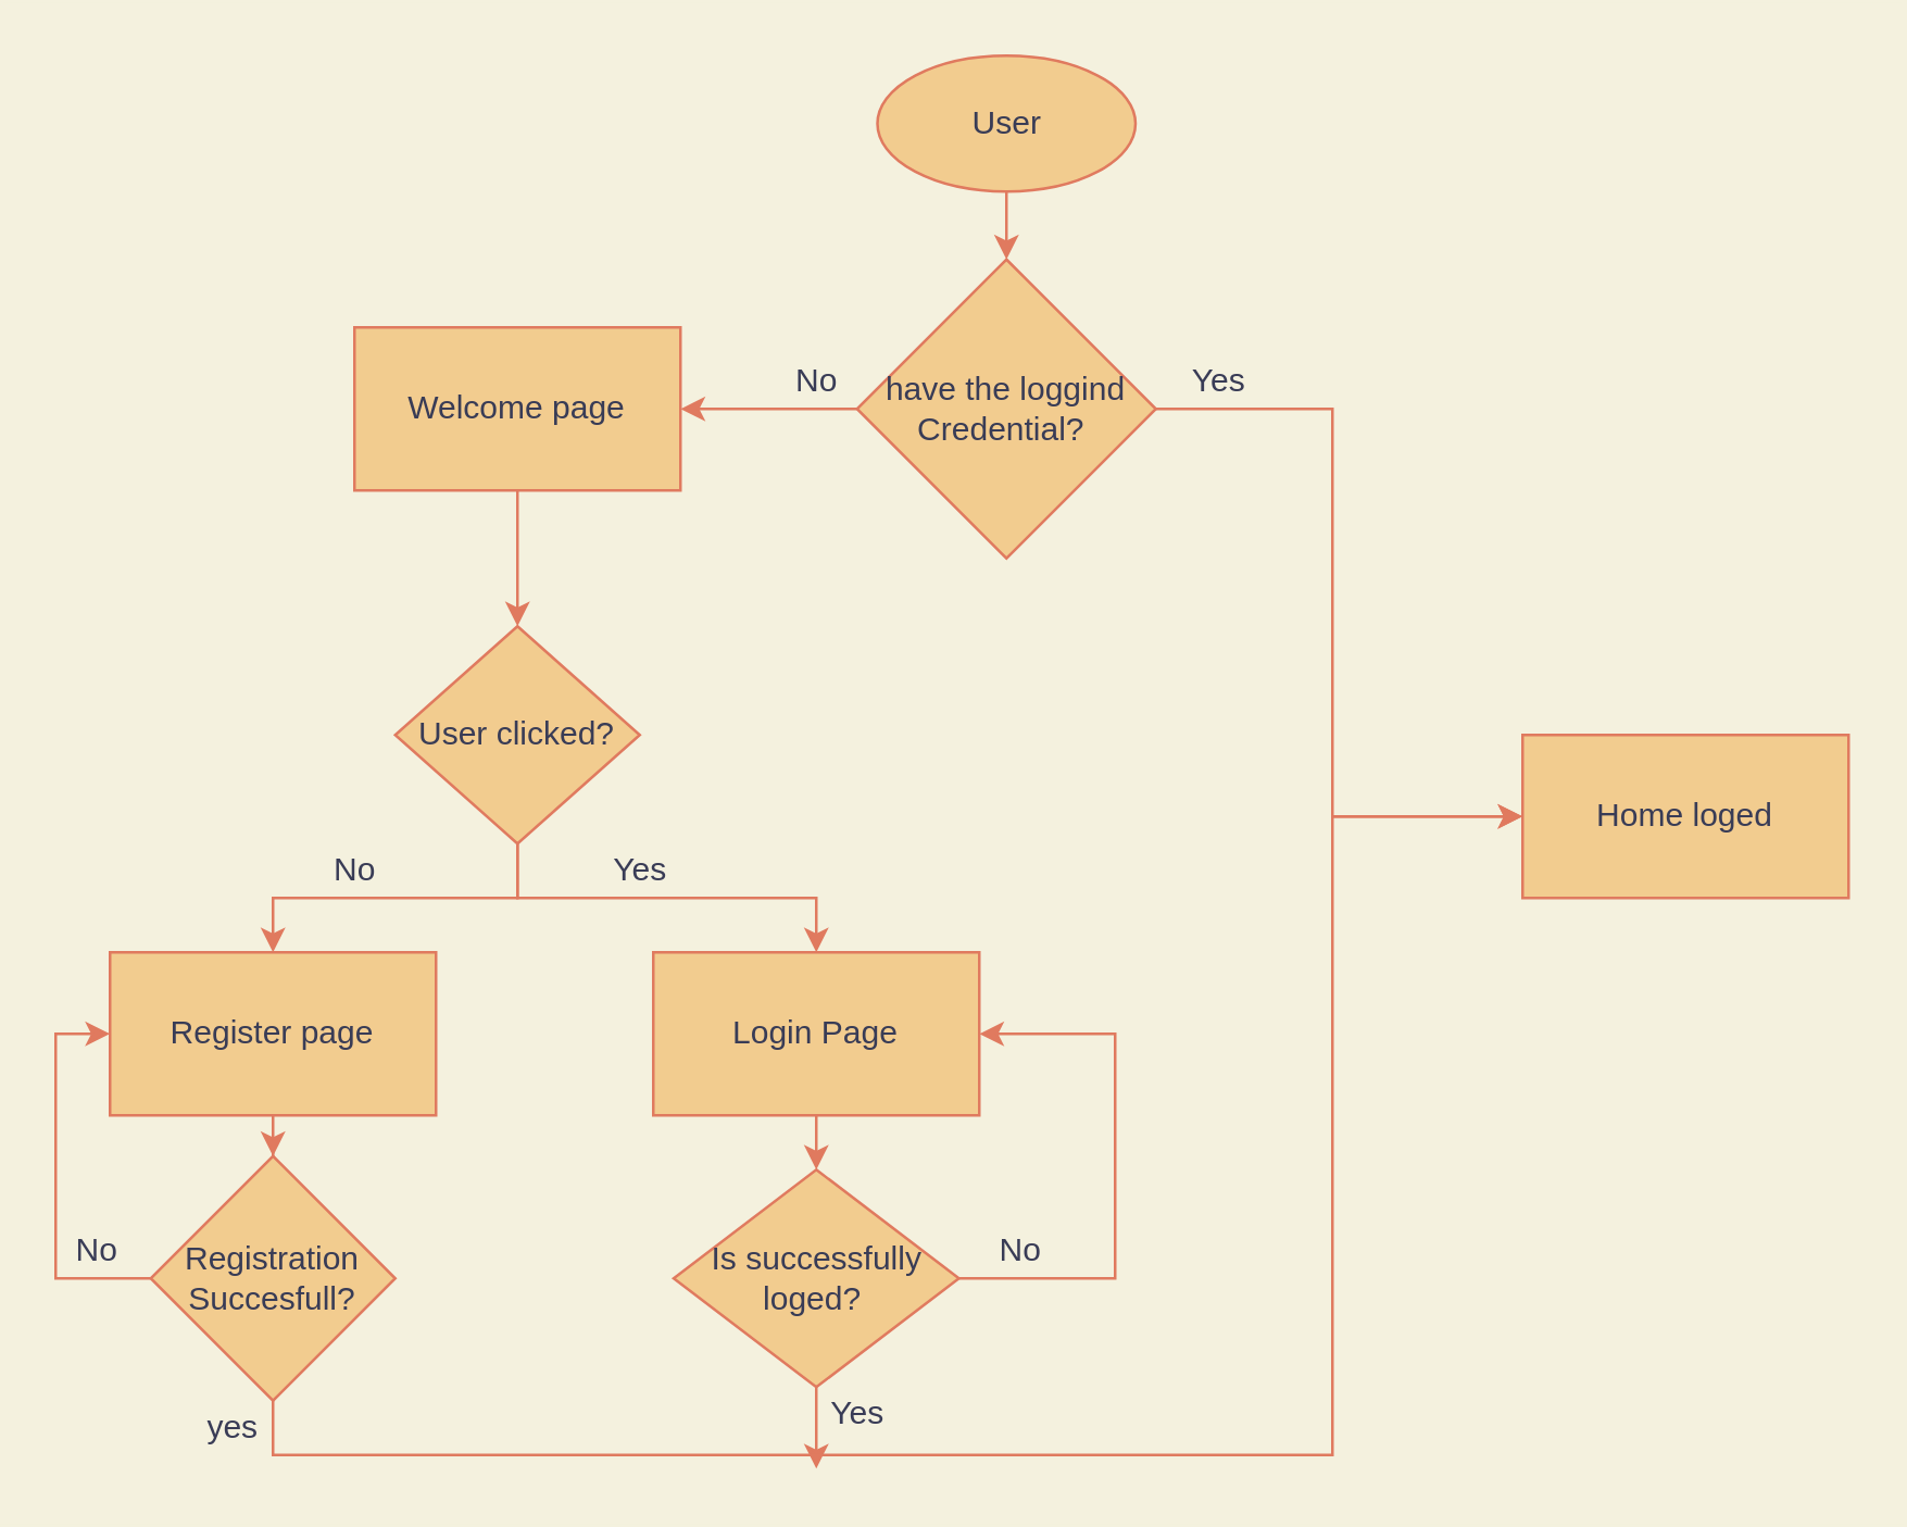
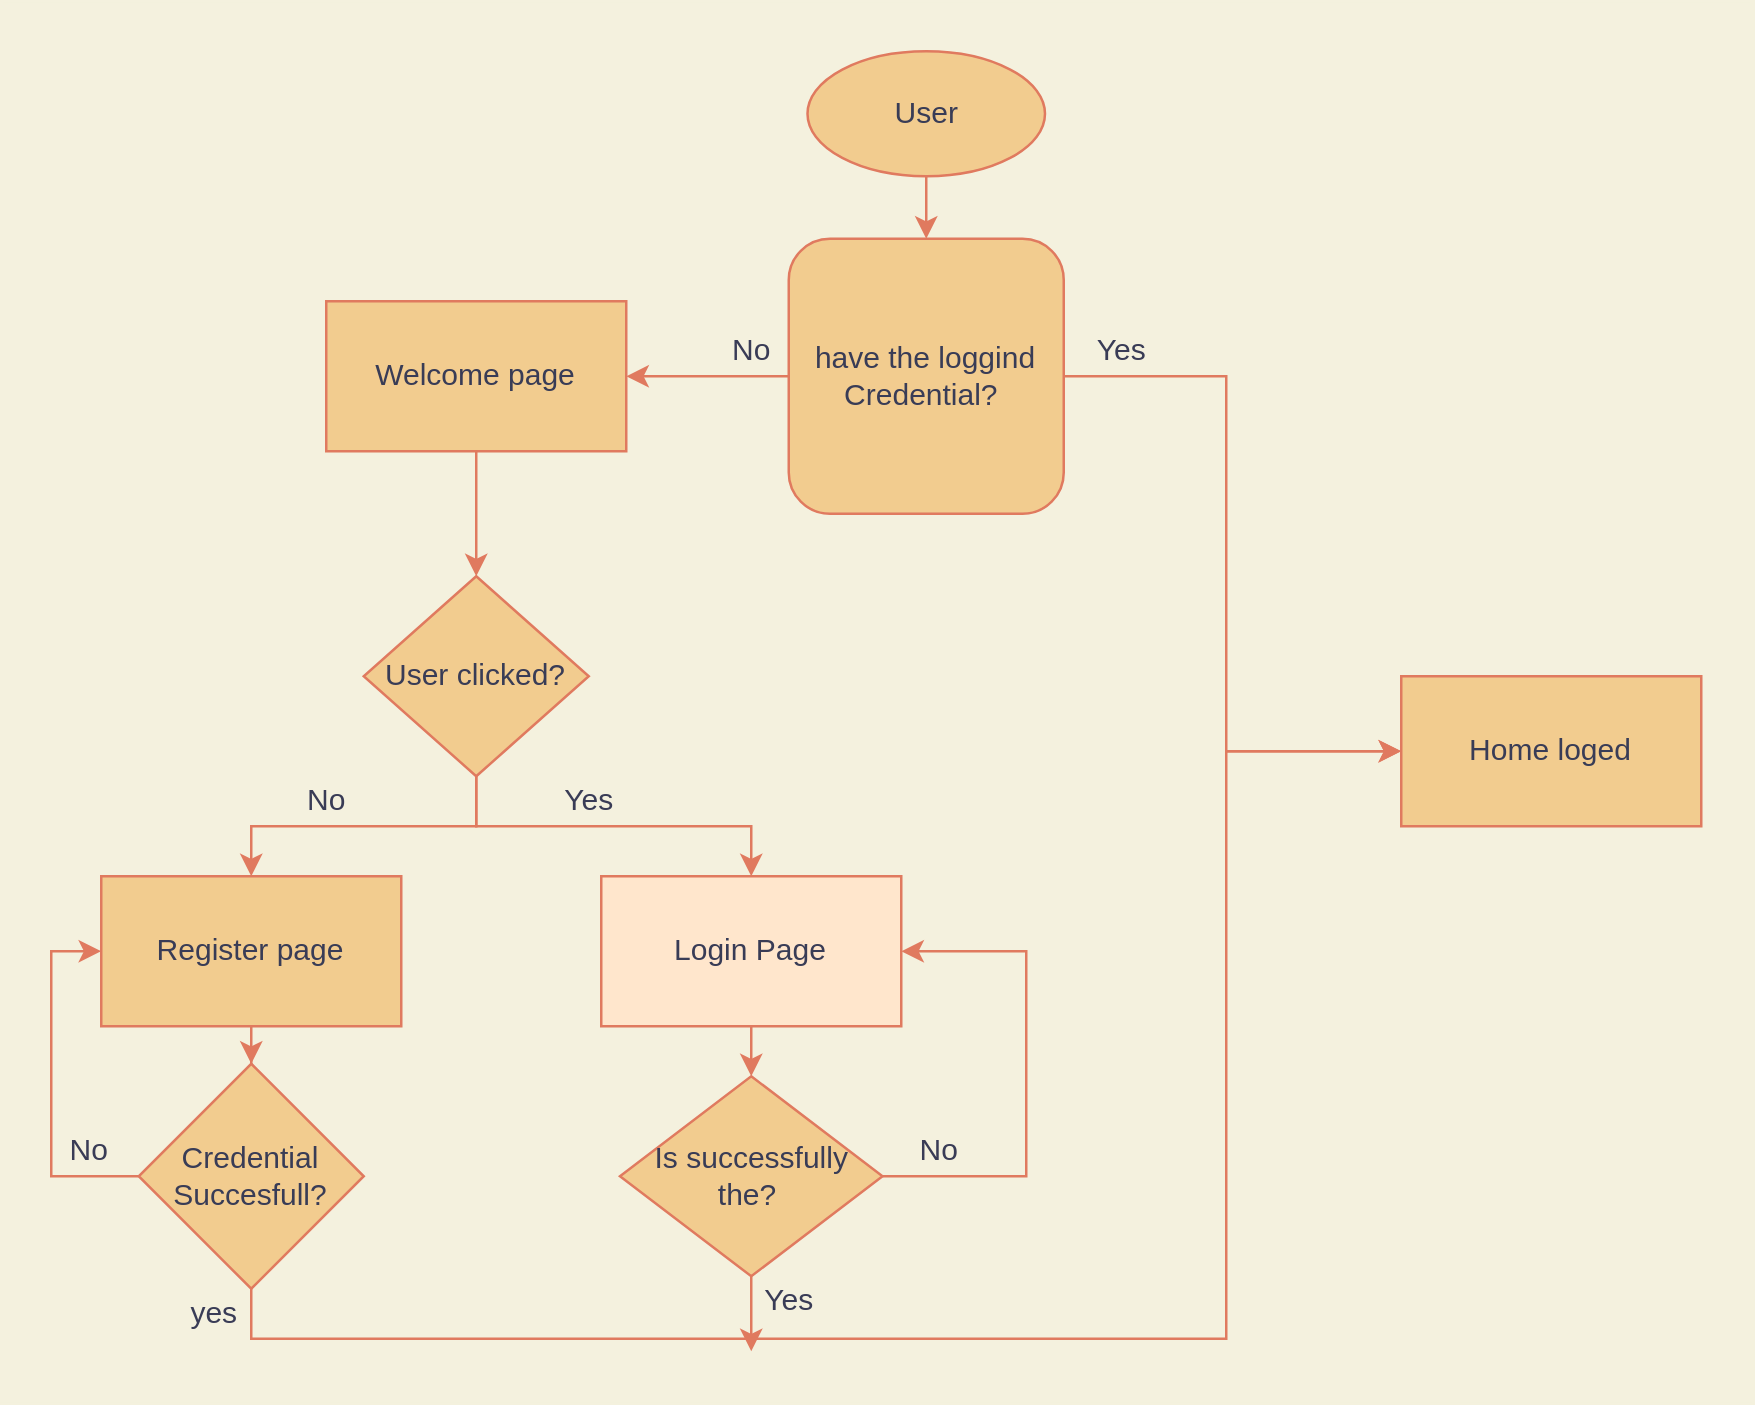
- <mxCell id="6" value="have the loggind Credential?&amp;nbsp;" style="rhombus;whiteSpace=wrap;html=1;fillColor=#F2CC8F;strokeColor=#E07A5F;fontColor=#393C56;" vertex="1" parent="1"><mxGeometry x="315" y="95" width="110" height="110" as="geometry" /></mxCell>
+ <mxCell id="6" value="have the loggind Credential?&amp;nbsp;" style="whiteSpace=wrap;html=1;fillColor=#F2CC8F;strokeColor=#E07A5F;fontColor=#393C56;rounded=1;" vertex="1" parent="1"><mxGeometry x="315" y="95" width="110" height="110" as="geometry" /></mxCell>
- <mxCell id="16" value="Login Page" style="whiteSpace=wrap;html=1;fillColor=#F2CC8F;strokeColor=#E07A5F;fontColor=#393C56;" vertex="1" parent="1"><mxGeometry x="240" y="350" width="120" height="60" as="geometry" /></mxCell>
+ <mxCell id="16" value="Login Page" style="whiteSpace=wrap;html=1;fillColor=#ffe6cc;strokeColor=#E07A5F;fontColor=#393C56;" vertex="1" parent="1"><mxGeometry x="240" y="350" width="120" height="60" as="geometry" /></mxCell>
- <mxCell id="26" value="Registration&lt;br&gt;Succesfull?" style="rhombus;whiteSpace=wrap;html=1;fillColor=#F2CC8F;strokeColor=#E07A5F;fontColor=#393C56;" vertex="1" parent="1"><mxGeometry x="55" y="425" width="90" height="90" as="geometry" /></mxCell>
+ <mxCell id="26" value="Credential&lt;br&gt;Succesfull?" style="rhombus;whiteSpace=wrap;html=1;fillColor=#F2CC8F;strokeColor=#E07A5F;fontColor=#393C56;" vertex="1" parent="1"><mxGeometry x="55" y="425" width="90" height="90" as="geometry" /></mxCell>
- <mxCell id="23" value="Is successfully loged?&amp;nbsp;" style="rhombus;whiteSpace=wrap;html=1;fillColor=#F2CC8F;strokeColor=#E07A5F;fontColor=#393C56;" vertex="1" parent="1"><mxGeometry x="247.5" y="430" width="105" height="80" as="geometry" /></mxCell>
+ <mxCell id="23" value="Is successfully the?&amp;nbsp;" style="rhombus;whiteSpace=wrap;html=1;fillColor=#F2CC8F;strokeColor=#E07A5F;fontColor=#393C56;" vertex="1" parent="1"><mxGeometry x="247.5" y="430" width="105" height="80" as="geometry" /></mxCell>
